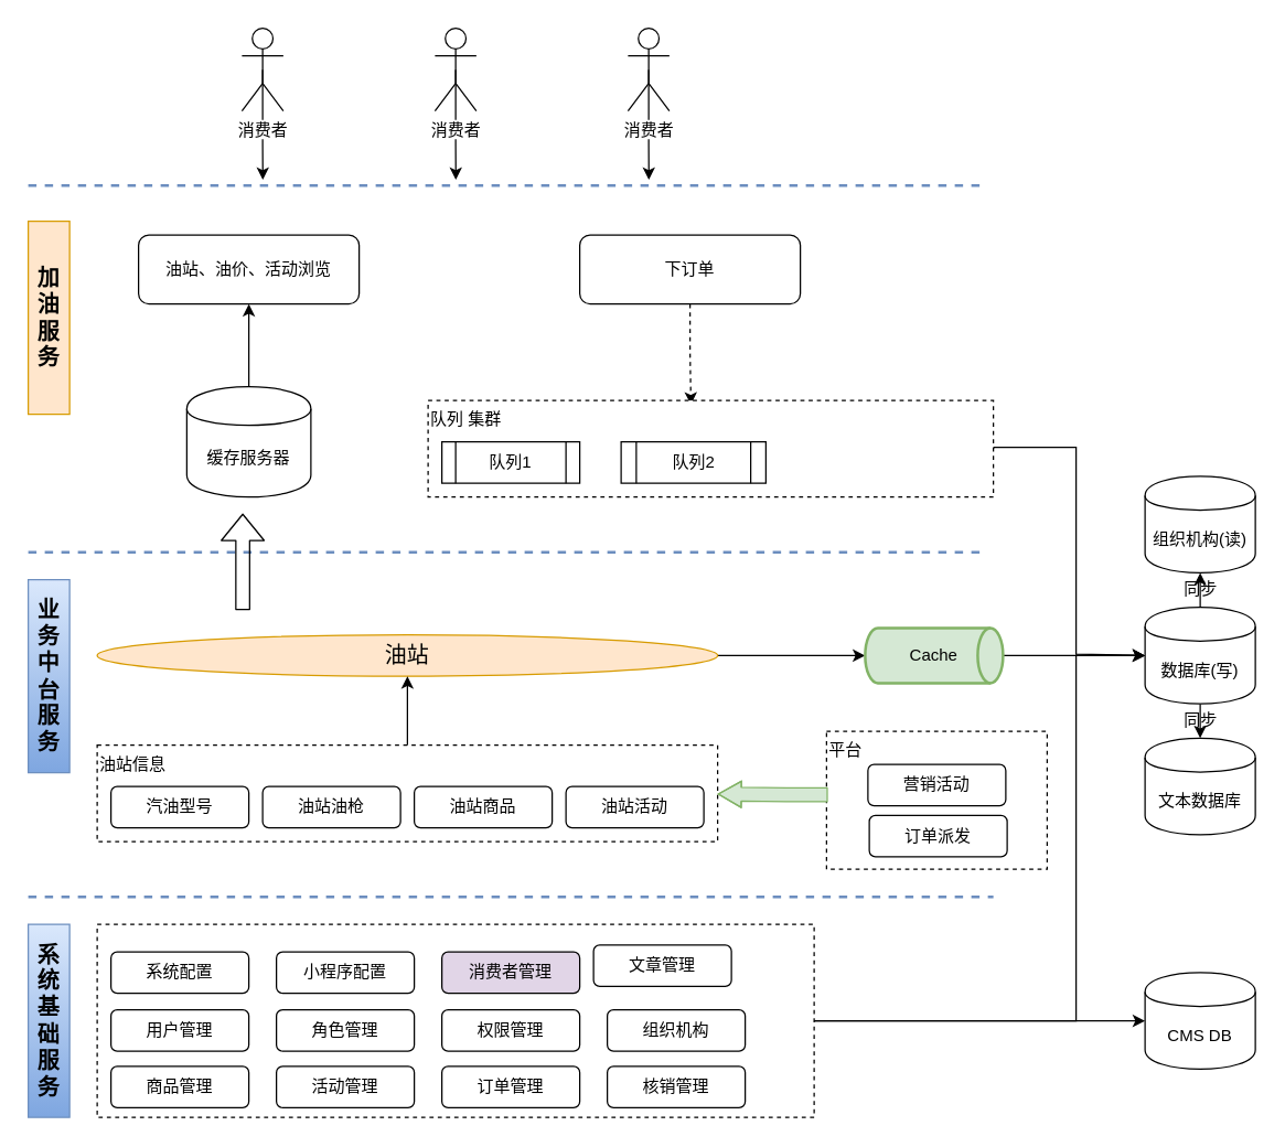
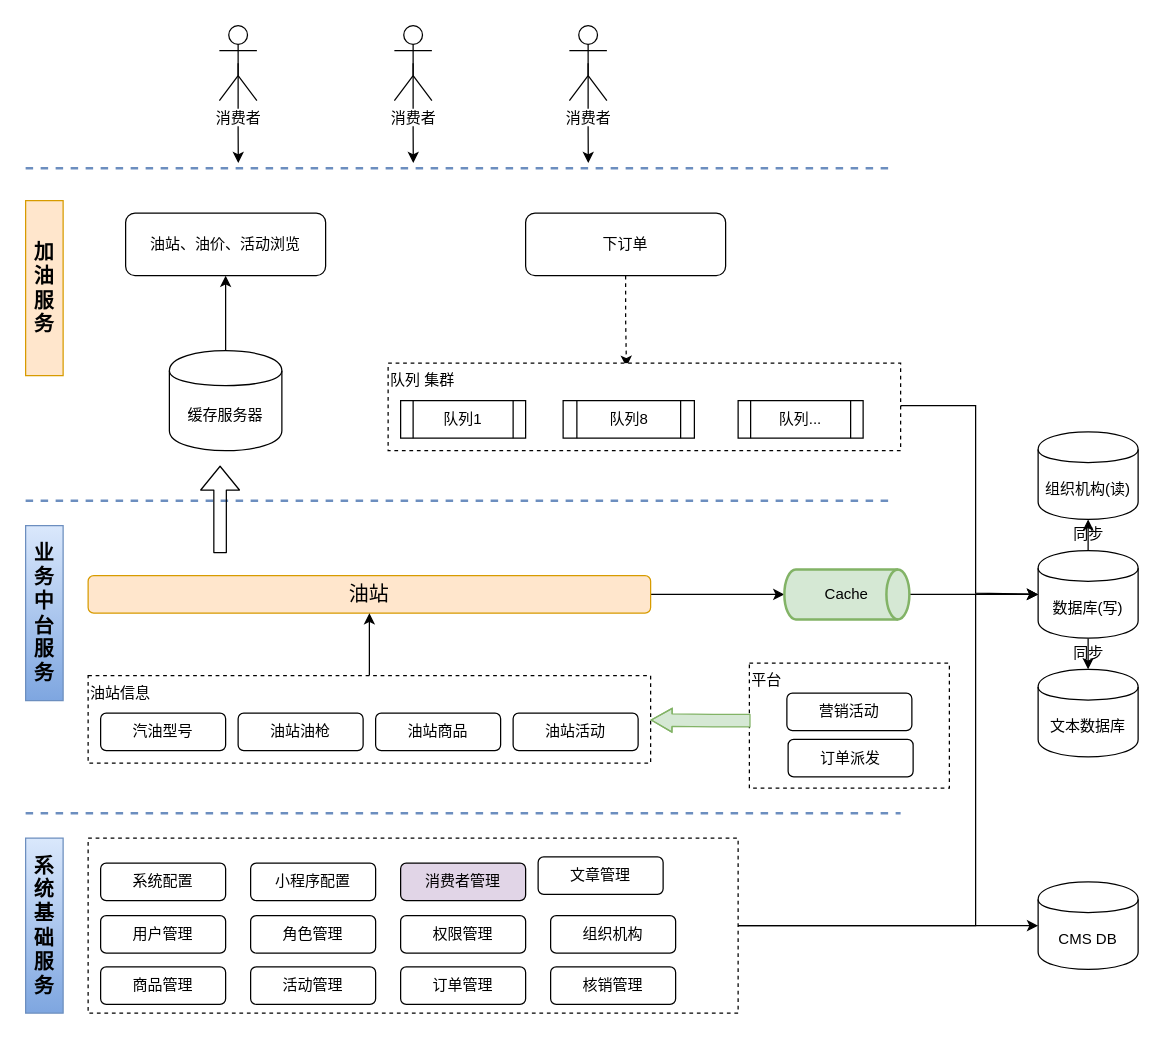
- <mxCell id="57" value="队列2" style="shape=process;whiteSpace=wrap;html=1;backgroundOutline=1;labelBackgroundColor=none;fillColor=#FFFFFF;fontSize=12;fontColor=#000000;align=center;" vertex="1" parent="1"><mxGeometry x="450" y="320" width="105" height="30" as="geometry" /></mxCell>
+ <mxCell id="57" value="队列8" style="shape=process;whiteSpace=wrap;html=1;backgroundOutline=1;labelBackgroundColor=none;fillColor=#FFFFFF;fontSize=12;fontColor=#000000;align=center;" vertex="1" parent="1"><mxGeometry x="450" y="320" width="105" height="30" as="geometry" /></mxCell>
+ <mxCell id="59" value="队列..." style="shape=process;whiteSpace=wrap;html=1;backgroundOutline=1;labelBackgroundColor=none;fillColor=#FFFFFF;fontSize=12;fontColor=#000000;align=center;" vertex="1" parent="1"><mxGeometry x="590" y="320" width="100" height="30" as="geometry" /></mxCell>
- <mxCell id="22" value="油站" style="ellipse;whiteSpace=wrap;html=1;labelBackgroundColor=none;fillColor=#ffe6cc;fontSize=16;align=center;strokeColor=#d79b00;" vertex="1" parent="1"><mxGeometry x="70" y="460" width="450" height="30" as="geometry" /></mxCell>
+ <mxCell id="22" value="油站" style="rounded=1;whiteSpace=wrap;html=1;labelBackgroundColor=none;fillColor=#ffe6cc;fontSize=16;align=center;strokeColor=#d79b00;" vertex="1" parent="1"><mxGeometry x="70" y="460" width="450" height="30" as="geometry" /></mxCell>
